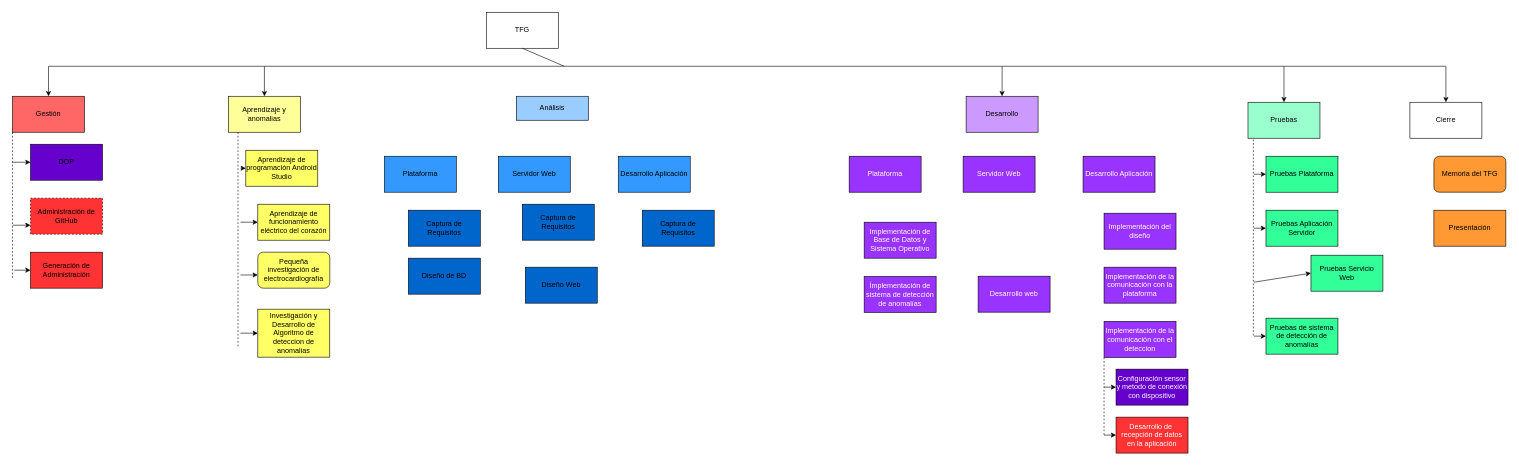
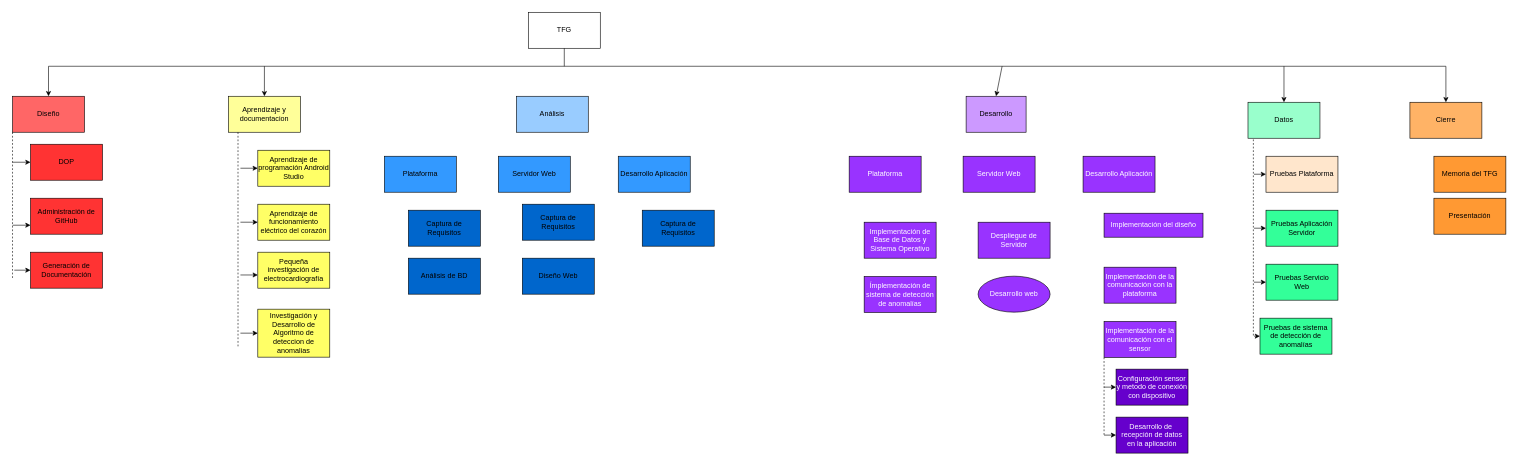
- <mxCell id="2" value="TFG" style="rounded=0;whiteSpace=wrap;html=1;" parent="1" vertex="1"><mxGeometry x="810" y="20" width="120" height="60" as="geometry" /></mxCell>
+ <mxCell id="2" value="TFG" style="rounded=0;whiteSpace=wrap;html=1;" parent="1" vertex="1"><mxGeometry x="880" y="20" width="120" height="60" as="geometry" /></mxCell>
- <mxCell id="43" value="Análisis" style="rounded=0;whiteSpace=wrap;html=1;fillColor=#99CCFF;" vertex="1" parent="1"><mxGeometry x="860" y="160" width="120" height="40" as="geometry" /></mxCell>
+ <mxCell id="43" value="Análisis" style="rounded=0;whiteSpace=wrap;html=1;fillColor=#99CCFF;" vertex="1" parent="1"><mxGeometry x="860" y="160" width="120" height="60" as="geometry" /></mxCell>
- <mxCell id="3" value="Gestión" style="rounded=0;whiteSpace=wrap;html=1;fillColor=#FF6666;" parent="1" vertex="1"><mxGeometry x="20" y="160" width="120" height="60" as="geometry" /></mxCell>
+ <mxCell id="3" value="Diseño" style="rounded=0;whiteSpace=wrap;html=1;fillColor=#FF6666;" parent="1" vertex="1"><mxGeometry x="20" y="160" width="120" height="60" as="geometry" /></mxCell>
- <mxCell id="11" value="Aprendizaje y anomalias" style="rounded=0;whiteSpace=wrap;html=1;fillColor=#FFFF99;" parent="1" vertex="1"><mxGeometry x="380" y="160" width="120" height="60" as="geometry" /></mxCell>
+ <mxCell id="11" value="Aprendizaje y documentacion" style="rounded=0;whiteSpace=wrap;html=1;fillColor=#FFFF99;" parent="1" vertex="1"><mxGeometry x="380" y="160" width="120" height="60" as="geometry" /></mxCell>
- <mxCell id="5" value="Desarrollo" style="rounded=0;whiteSpace=wrap;html=1;fillColor=#CC99FF;" parent="1" vertex="1"><mxGeometry x="1610" y="160" width="120" height="60" as="geometry" /></mxCell>
+ <mxCell id="5" value="Desarrollo" style="rounded=0;whiteSpace=wrap;html=1;fillColor=#CC99FF;" parent="1" vertex="1"><mxGeometry x="1610" y="160" width="100" height="60" as="geometry" /></mxCell>
- <mxCell id="14" value="Pruebas" style="rounded=0;whiteSpace=wrap;html=1;fillColor=#99FFCC;" parent="1" vertex="1"><mxGeometry x="2080" y="170" width="120" height="60" as="geometry" /></mxCell>
+ <mxCell id="14" value="Datos" style="rounded=0;whiteSpace=wrap;html=1;fillColor=#99FFCC;" parent="1" vertex="1"><mxGeometry x="2080" y="170" width="120" height="60" as="geometry" /></mxCell>
- <mxCell id="61" value="Cierre" style="rounded=0;whiteSpace=wrap;html=1;fillColor=#ffffff;" vertex="1" parent="1"><mxGeometry x="2350" y="170" width="120" height="60" as="geometry" /></mxCell>
+ <mxCell id="61" value="Cierre" style="rounded=0;whiteSpace=wrap;html=1;fillColor=#FFB366;" vertex="1" parent="1"><mxGeometry x="2350" y="170" width="120" height="60" as="geometry" /></mxCell>
- <mxCell id="4" value="DOP" style="rounded=0;whiteSpace=wrap;html=1;fillColor=#6600cc;" parent="1" vertex="1"><mxGeometry x="50" y="240" width="120" height="60" as="geometry" /></mxCell>
+ <mxCell id="4" value="DOP" style="rounded=0;whiteSpace=wrap;html=1;fillColor=#FF3333;" parent="1" vertex="1"><mxGeometry x="50" y="240" width="120" height="60" as="geometry" /></mxCell>
- <mxCell id="12" value="Aprendizaje de programación Android Studio" style="rounded=0;whiteSpace=wrap;html=1;fillColor=#FFFF66;" parent="1" vertex="1"><mxGeometry x="409" y="250" width="120" height="60" as="geometry" /></mxCell>
+ <mxCell id="12" value="Aprendizaje de programación Android Studio" style="rounded=0;whiteSpace=wrap;html=1;fillColor=#FFFF66;" parent="1" vertex="1"><mxGeometry x="429" y="250" width="120" height="60" as="geometry" /></mxCell>
- <mxCell id="15" value="Pruebas Plataforma" style="rounded=0;whiteSpace=wrap;html=1;fillColor=#33FF99;" parent="1" vertex="1"><mxGeometry x="2110" y="260" width="120" height="60" as="geometry" /></mxCell>
+ <mxCell id="15" value="Pruebas Plataforma" style="rounded=0;whiteSpace=wrap;html=1;fillColor=#ffe6cc;" parent="1" vertex="1"><mxGeometry x="2110" y="260" width="120" height="60" as="geometry" /></mxCell>
- <mxCell id="62" value="Memoria del TFG" style="whiteSpace=wrap;html=1;fillColor=#FF9933;rounded=1;" vertex="1" parent="1"><mxGeometry x="2390" y="260" width="120" height="60" as="geometry" /></mxCell>
+ <mxCell id="62" value="Memoria del TFG" style="rounded=0;whiteSpace=wrap;html=1;fillColor=#FF9933;" vertex="1" parent="1"><mxGeometry x="2390" y="260" width="120" height="60" as="geometry" /></mxCell>
- <mxCell id="41" value="Administración de GitHub" style="rounded=0;whiteSpace=wrap;html=1;fillColor=#FF3333;dashed=1;" parent="1" vertex="1"><mxGeometry x="50" y="330" width="120" height="60" as="geometry" /></mxCell>
+ <mxCell id="41" value="Administración de GitHub" style="rounded=0;whiteSpace=wrap;html=1;fillColor=#FF3333;" parent="1" vertex="1"><mxGeometry x="50" y="330" width="120" height="60" as="geometry" /></mxCell>
- <mxCell id="63" value="Presentación" style="rounded=0;whiteSpace=wrap;html=1;fillColor=#FF9933;" vertex="1" parent="1"><mxGeometry x="2390" y="350" width="120" height="60" as="geometry" /></mxCell>
+ <mxCell id="63" value="Presentación" style="rounded=0;whiteSpace=wrap;html=1;fillColor=#FF9933;" vertex="1" parent="1"><mxGeometry x="2390" y="330" width="120" height="60" as="geometry" /></mxCell>
- <mxCell id="18" value="Implementación del diseño" style="rounded=0;whiteSpace=wrap;html=1;fontColor=#FFFFFF;fillColor=#9933FF;" parent="1" vertex="1"><mxGeometry x="1840" y="355" width="120" height="60" as="geometry" /></mxCell>
+ <mxCell id="18" value="Implementación del diseño" style="rounded=0;whiteSpace=wrap;html=1;fontColor=#FFFFFF;fillColor=#9933FF;" parent="1" vertex="1"><mxGeometry x="1840" y="355" width="165" height="40" as="geometry" /></mxCell>
+ <mxCell id="58" value="Despliegue de Servidor" style="rounded=0;whiteSpace=wrap;html=1;fillColor=#9933FF;fontColor=#FFFFFF;" vertex="1" parent="1"><mxGeometry x="1630" y="370" width="120" height="60" as="geometry" /></mxCell>
- <mxCell id="44" value="Generación de Administración" style="rounded=0;whiteSpace=wrap;html=1;fillColor=#FF3333;" vertex="1" parent="1"><mxGeometry x="50" y="420" width="120" height="60" as="geometry" /></mxCell>
+ <mxCell id="44" value="Generación de Documentación" style="rounded=0;whiteSpace=wrap;html=1;fillColor=#FF3333;" vertex="1" parent="1"><mxGeometry x="50" y="420" width="120" height="60" as="geometry" /></mxCell>
- <mxCell id="7" value="Pequeña investigación de electrocardiografía" style="whiteSpace=wrap;html=1;fillColor=#FFFF66;rounded=1;" parent="1" vertex="1"><mxGeometry x="429" y="420" width="120" height="60" as="geometry" /></mxCell>
+ <mxCell id="7" value="Pequeña investigación de electrocardiografía" style="rounded=0;whiteSpace=wrap;html=1;fillColor=#FFFF66;" parent="1" vertex="1"><mxGeometry x="429" y="420" width="120" height="60" as="geometry" /></mxCell>
- <mxCell id="17" value="Pruebas Servicio Web" style="rounded=0;whiteSpace=wrap;html=1;fillColor=#33FF99;" parent="1" vertex="1"><mxGeometry x="2185" y="425" width="120" height="60" as="geometry" /></mxCell>
+ <mxCell id="17" value="Pruebas Servicio Web" style="rounded=0;whiteSpace=wrap;html=1;fillColor=#33FF99;" parent="1" vertex="1"><mxGeometry x="2110" y="440" width="120" height="60" as="geometry" /></mxCell>
- <mxCell id="49" value="Diseño de BD" style="rounded=0;whiteSpace=wrap;html=1;fillColor=#0066CC;" vertex="1" parent="1"><mxGeometry x="680" y="430" width="120" height="60" as="geometry" /></mxCell>
+ <mxCell id="49" value="Análisis de BD" style="rounded=0;whiteSpace=wrap;html=1;fillColor=#0066CC;" vertex="1" parent="1"><mxGeometry x="680" y="430" width="120" height="60" as="geometry" /></mxCell>
- <mxCell id="52" value="Diseño Web" style="rounded=0;whiteSpace=wrap;html=1;fillColor=#0066CC;" vertex="1" parent="1"><mxGeometry x="875" y="445" width="120" height="60" as="geometry" /></mxCell>
+ <mxCell id="52" value="Diseño Web" style="rounded=0;whiteSpace=wrap;html=1;fillColor=#0066CC;" vertex="1" parent="1"><mxGeometry x="870" y="430" width="120" height="60" as="geometry" /></mxCell>
- <mxCell id="59" value="Desarrollo web" style="rounded=0;whiteSpace=wrap;html=1;fillColor=#9933FF;fontColor=#FFFFFF;" vertex="1" parent="1"><mxGeometry x="1630" y="460" width="120" height="60" as="geometry" /></mxCell>
+ <mxCell id="59" value="Desarrollo web" style="ellipse;whiteSpace=wrap;html=1;fillColor=#9933FF;fontColor=#FFFFFF;" vertex="1" parent="1"><mxGeometry x="1630" y="460" width="120" height="60" as="geometry" /></mxCell>
- <mxCell id="8" value="Pruebas de sistema de detección de anomalías" style="rounded=0;whiteSpace=wrap;html=1;fillColor=#33FF99;" parent="1" vertex="1"><mxGeometry x="2110" y="530" width="120" height="60" as="geometry" /></mxCell>
+ <mxCell id="8" value="Pruebas de sistema de detección de anomalías" style="rounded=0;whiteSpace=wrap;html=1;fillColor=#33FF99;" parent="1" vertex="1"><mxGeometry x="2100" y="530" width="120" height="60" as="geometry" /></mxCell>
- <mxCell id="20" value="Implementación de la comunicación con el deteccion" style="rounded=0;whiteSpace=wrap;html=1;fontColor=#FFFFFF;fillColor=#9933FF;" parent="1" vertex="1"><mxGeometry x="1840" y="535.5" width="120" height="60" as="geometry" /></mxCell>
+ <mxCell id="20" value="Implementación de la comunicación con el sensor" style="rounded=0;whiteSpace=wrap;html=1;fontColor=#FFFFFF;fillColor=#9933FF;" parent="1" vertex="1"><mxGeometry x="1840" y="535.5" width="120" height="60" as="geometry" /></mxCell>
- <mxCell id="22" value="Desarrollo de&amp;nbsp; recepción de datos en la aplicación" style="rounded=0;whiteSpace=wrap;html=1;fontColor=#FFFFFF;fillColor=#ff3333;" parent="1" vertex="1"><mxGeometry x="1860" y="695" width="120" height="60" as="geometry" /></mxCell>
+ <mxCell id="22" value="Desarrollo de&amp;nbsp; recepción de datos en la aplicación" style="rounded=0;whiteSpace=wrap;html=1;fontColor=#FFFFFF;fillColor=#6600CC;" parent="1" vertex="1"><mxGeometry x="1860" y="695" width="120" height="60" as="geometry" /></mxCell>
